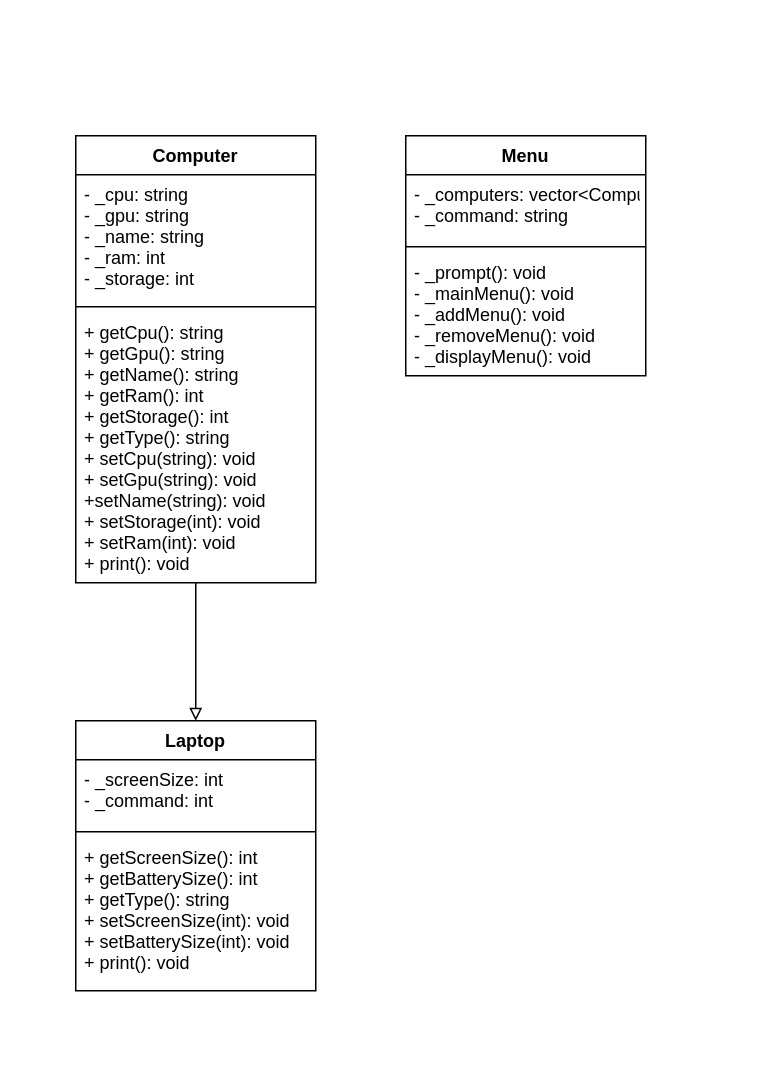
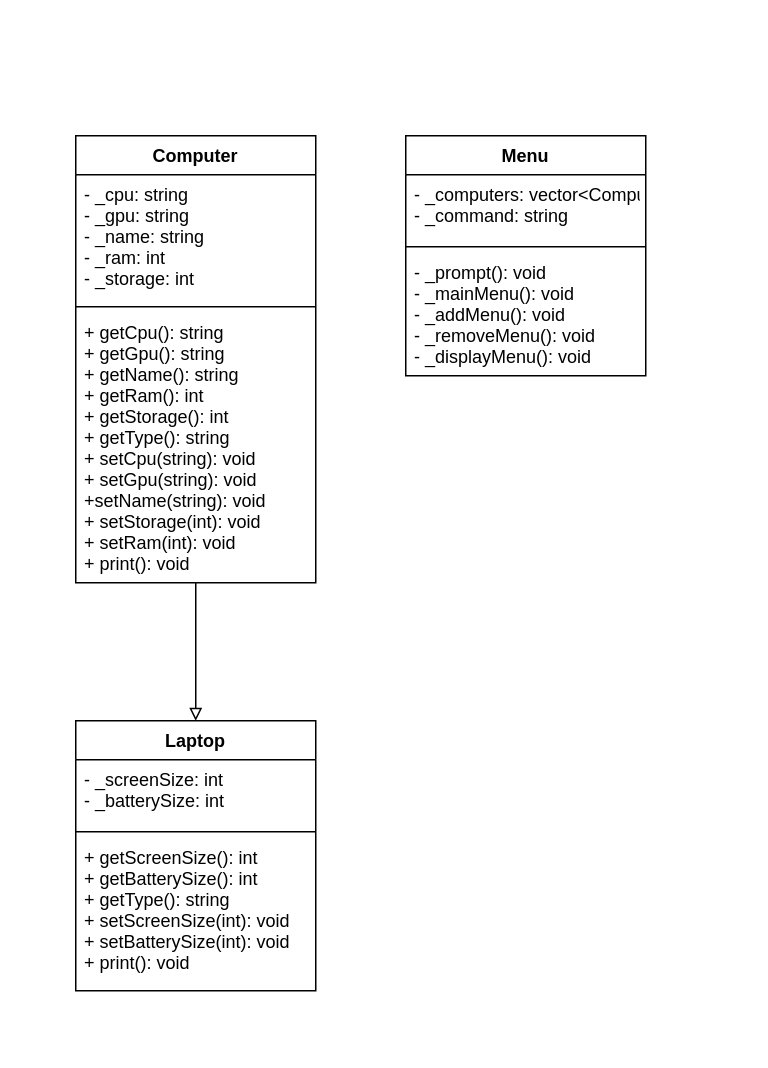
- <mxCell id="8" value="- _screenSize: int&#10;- _command: int" style="text;strokeColor=none;fillColor=none;align=left;verticalAlign=top;spacingLeft=4;spacingRight=4;overflow=hidden;rotatable=0;points=[[0,0.5],[1,0.5]];portConstraint=eastwest;" parent="7" vertex="1"><mxGeometry y="26" width="160" height="44" as="geometry" /></mxCell>
+ <mxCell id="8" value="- _screenSize: int&#10;- _batterySize: int" style="text;strokeColor=none;fillColor=none;align=left;verticalAlign=top;spacingLeft=4;spacingRight=4;overflow=hidden;rotatable=0;points=[[0,0.5],[1,0.5]];portConstraint=eastwest;" parent="7" vertex="1"><mxGeometry y="26" width="160" height="44" as="geometry" /></mxCell>
